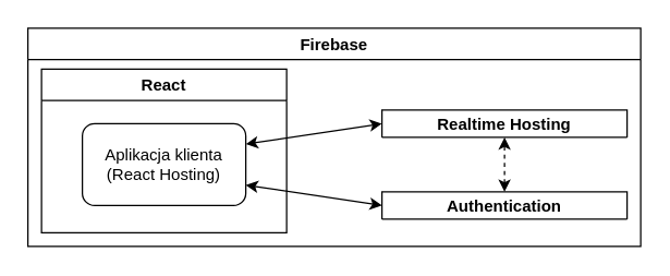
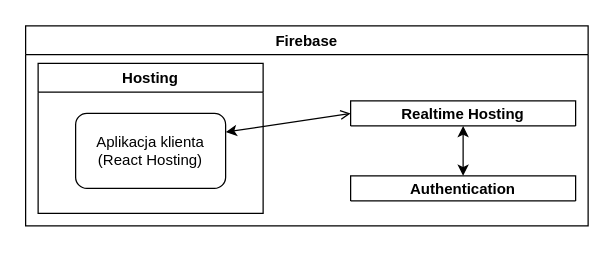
- <mxCell id="3" value="React" style="swimlane;" vertex="1" parent="2"><mxGeometry x="10" y="30" width="180" height="120" as="geometry" /></mxCell>
+ <mxCell id="3" value="Hosting" style="swimlane;" vertex="1" parent="2"><mxGeometry x="10" y="30" width="180" height="120" as="geometry" /></mxCell>
- <mxCell id="6" value="" style="endArrow=classic;startArrow=classic;html=1;rounded=0;exitX=1;exitY=0.25;exitDx=0;exitDy=0;entryX=0;entryY=0.5;entryDx=0;entryDy=0;" edge="1" parent="2" source="4" target="5"><mxGeometry width="50" height="50" relative="1" as="geometry"><mxPoint x="190" y="100" as="sourcePoint" /><mxPoint x="260" y="90" as="targetPoint" /></mxGeometry></mxCell>
+ <mxCell id="6" value="" style="endArrow=open;startArrow=classic;html=1;rounded=0;exitX=1;exitY=0.25;exitDx=0;exitDy=0;entryX=0;entryY=0.5;entryDx=0;entryDy=0;" edge="1" parent="2" source="4" target="5"><mxGeometry width="50" height="50" relative="1" as="geometry"><mxPoint x="190" y="100" as="sourcePoint" /><mxPoint x="260" y="90" as="targetPoint" /></mxGeometry></mxCell>
- <mxCell id="9" value="" style="endArrow=classic;startArrow=classic;html=1;rounded=0;entryX=0.5;entryY=1;entryDx=0;entryDy=0;exitX=0.5;exitY=0;exitDx=0;exitDy=0;dashed=1;" edge="1" parent="2" source="7" target="5"><mxGeometry width="50" height="50" relative="1" as="geometry"><mxPoint x="330" y="130" as="sourcePoint" /><mxPoint x="380" y="80" as="targetPoint" /></mxGeometry></mxCell>
+ <mxCell id="9" value="" style="endArrow=classic;startArrow=classic;html=1;rounded=0;entryX=0.5;entryY=1;entryDx=0;entryDy=0;exitX=0.5;exitY=0;exitDx=0;exitDy=0;" edge="1" parent="2" source="7" target="5"><mxGeometry width="50" height="50" relative="1" as="geometry"><mxPoint x="330" y="130" as="sourcePoint" /><mxPoint x="380" y="80" as="targetPoint" /></mxGeometry></mxCell>
- <mxCell id="8" value="" style="endArrow=classic;startArrow=classic;html=1;rounded=0;exitX=1;exitY=0.75;exitDx=0;exitDy=0;entryX=0;entryY=0.5;entryDx=0;entryDy=0;" edge="1" parent="2" source="4" target="7"><mxGeometry width="50" height="50" relative="1" as="geometry"><mxPoint x="200.0" y="100" as="sourcePoint" /><mxPoint x="270.0" y="70" as="targetPoint" /></mxGeometry></mxCell>
